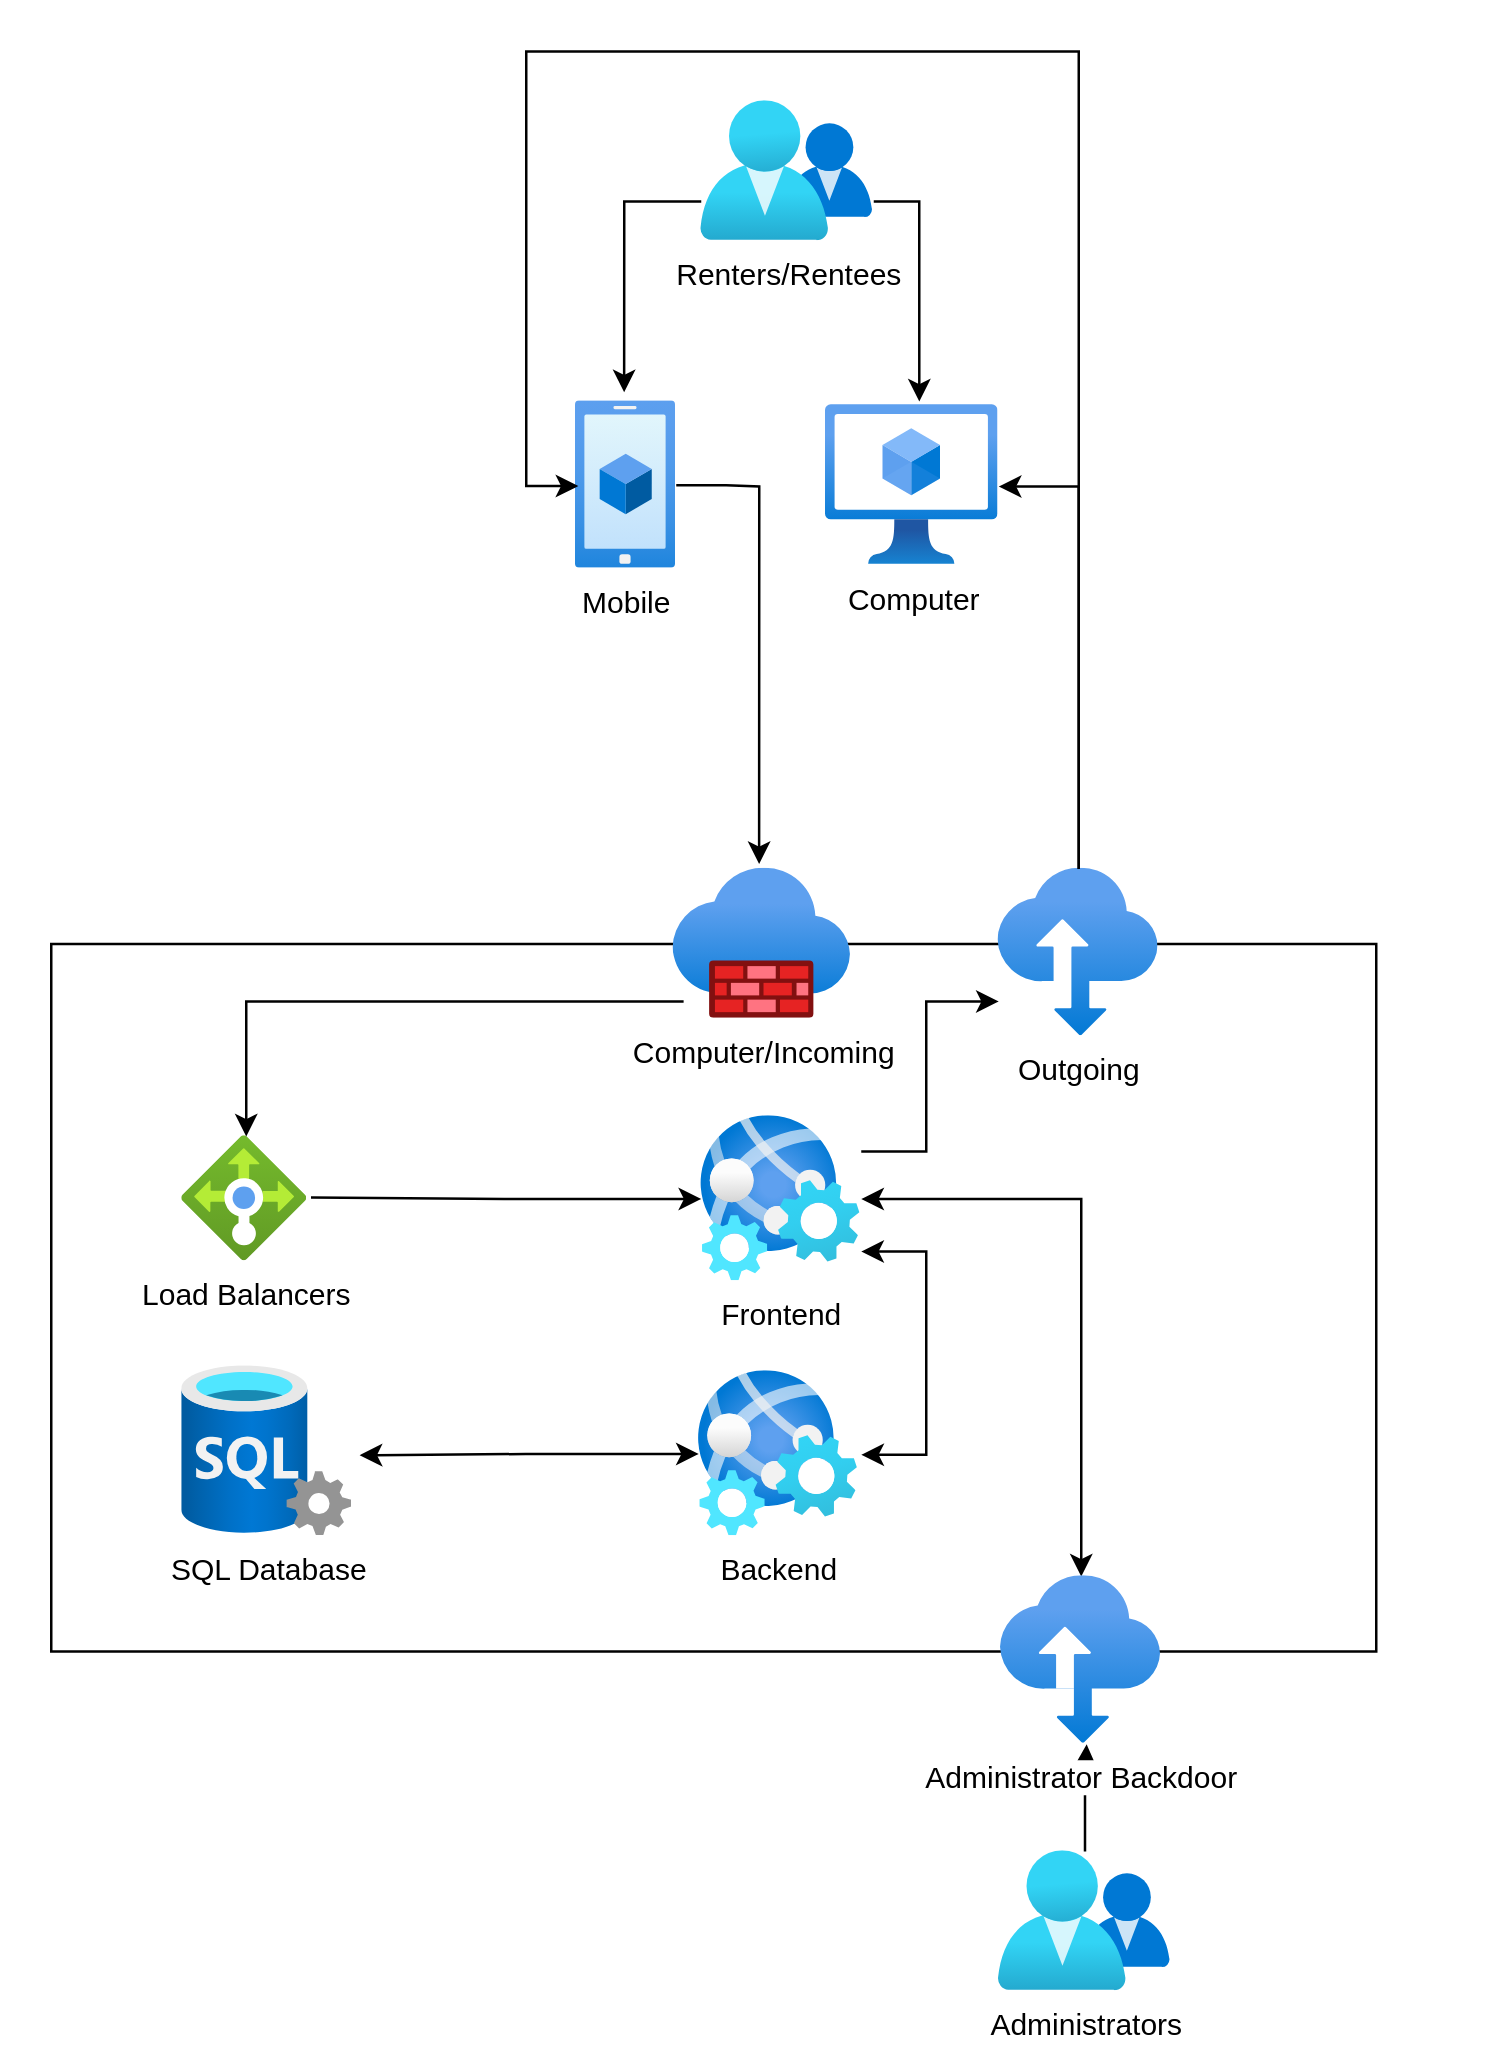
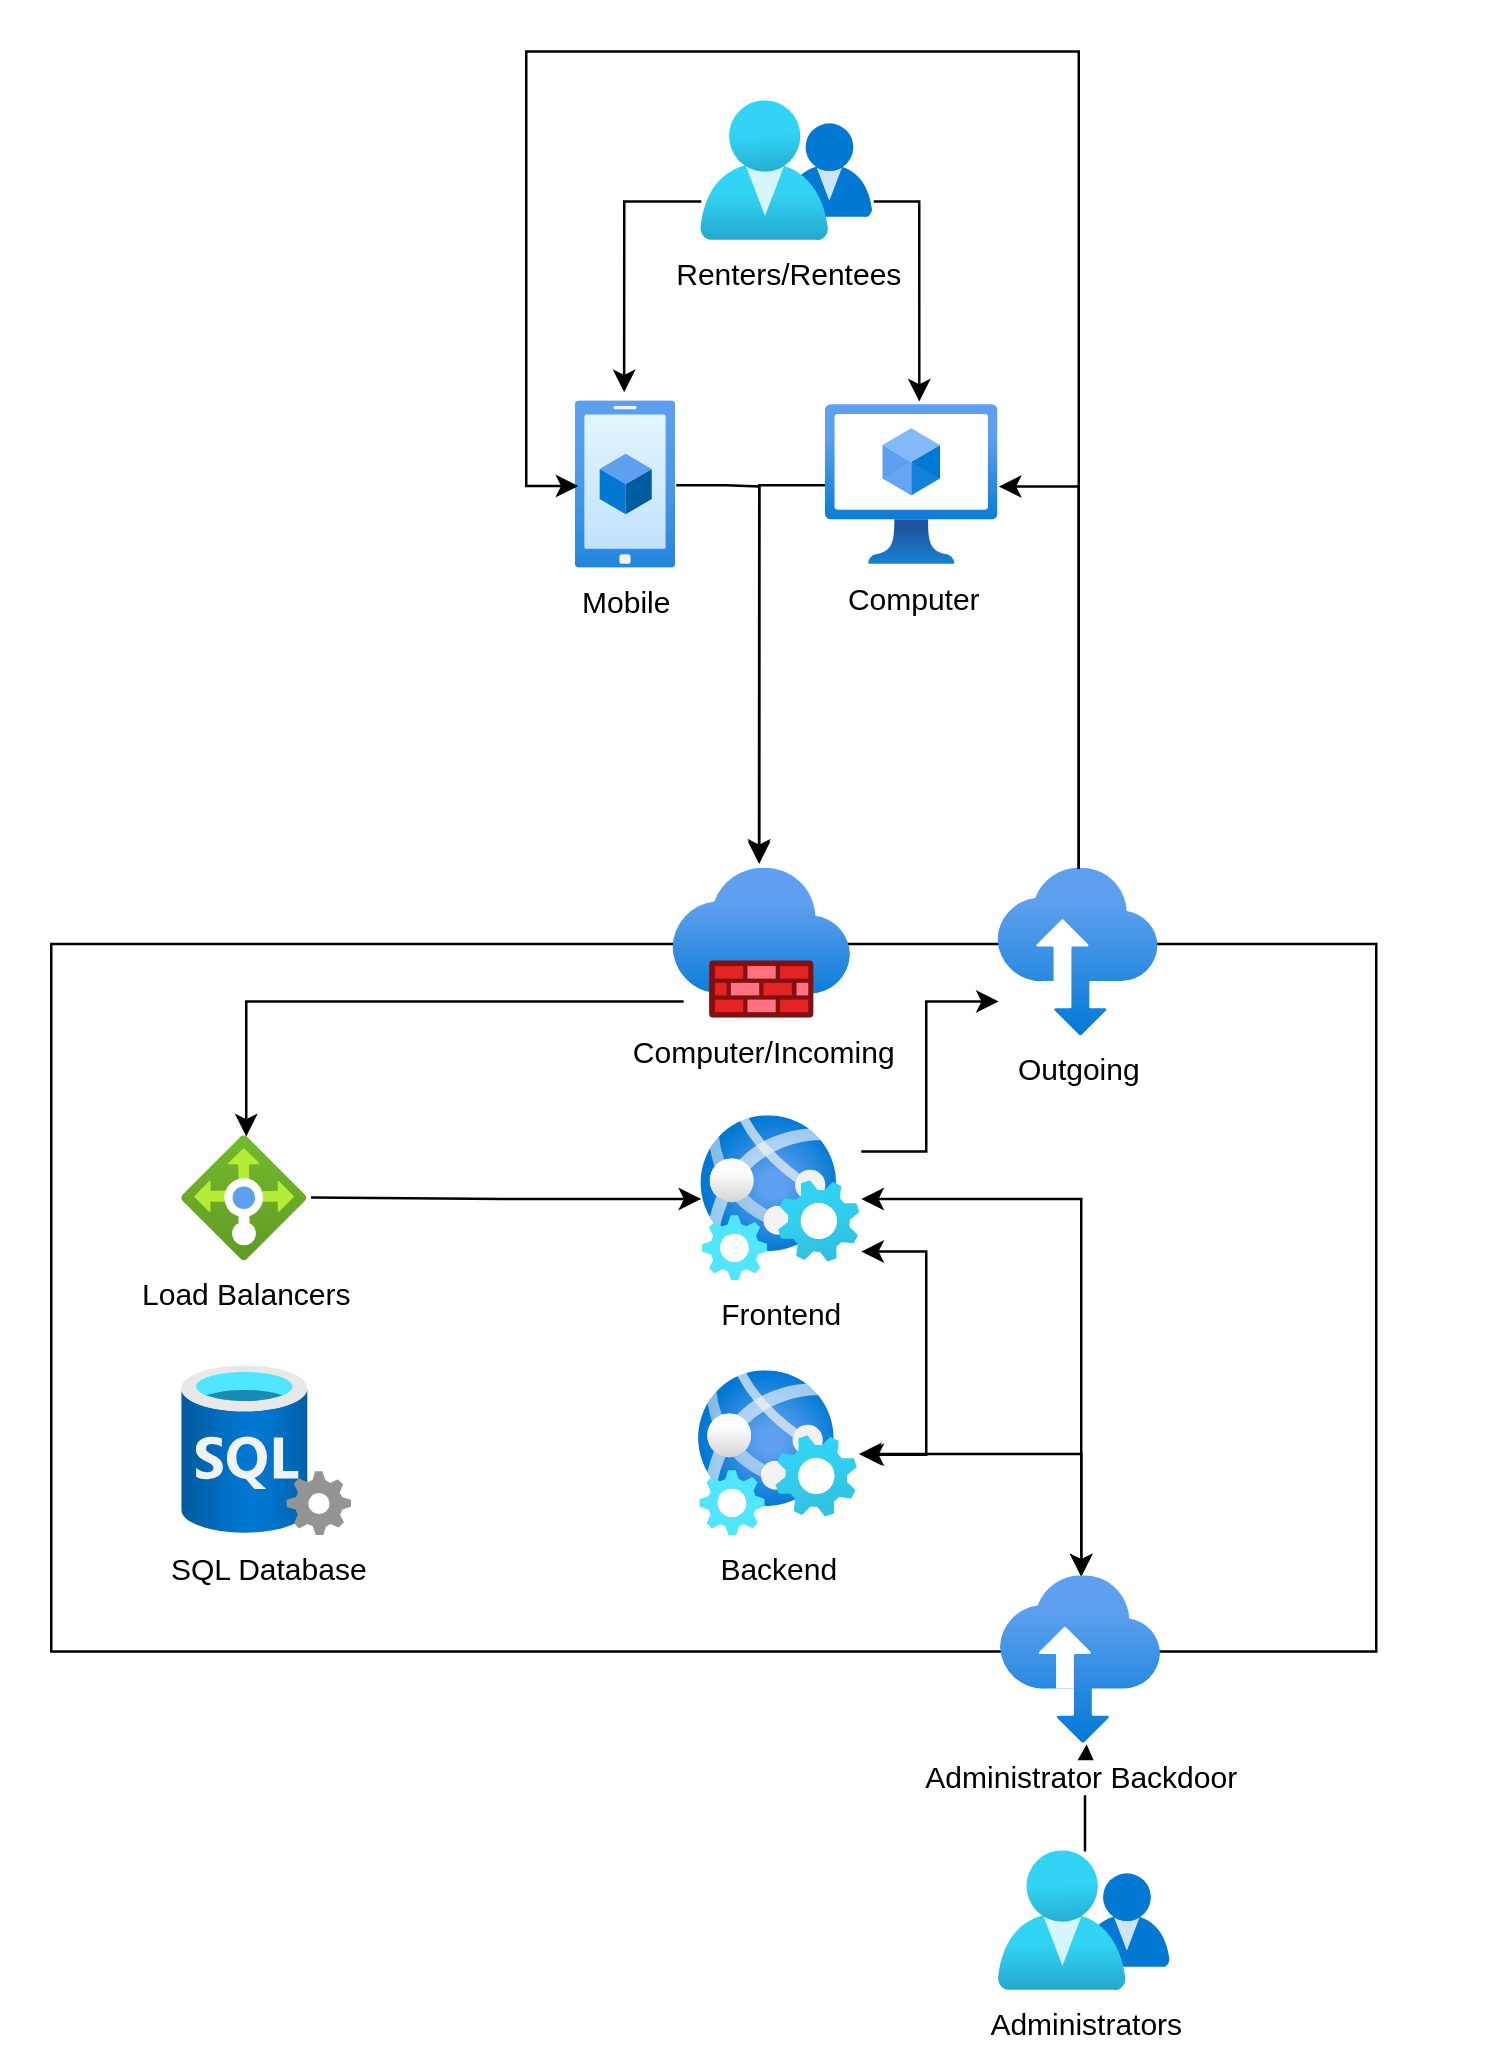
+ <mxCell id="23" style="edgeStyle=orthogonalEdgeStyle;rounded=0;orthogonalLoop=1;jettySize=auto;html=1;entryX=0.481;entryY=-0.047;entryDx=0;entryDy=0;entryPerimeter=0;startArrow=none;startFill=0;endArrow=classic;endFill=1;" parent="1" source="24" target="19" edge="1"><mxGeometry relative="1" as="geometry"><Array as="points"><mxPoint x="304" y="194" /></Array></mxGeometry></mxCell>
- <mxCell id="8" style="edgeStyle=orthogonalEdgeStyle;rounded=0;orthogonalLoop=1;jettySize=auto;html=1;entryX=1.042;entryY=0.522;entryDx=0;entryDy=0;entryPerimeter=0;startArrow=classic;startFill=1;" parent="5" source="9" target="7" edge="1"><mxGeometry relative="1" as="geometry" /></mxCell>
+ <mxCell id="8" style="edgeStyle=orthogonalEdgeStyle;rounded=0;orthogonalLoop=1;jettySize=auto;html=1;startArrow=classic;startFill=1;" parent="5" source="9" target="18" edge="1"><mxGeometry relative="1" as="geometry" /></mxCell>
